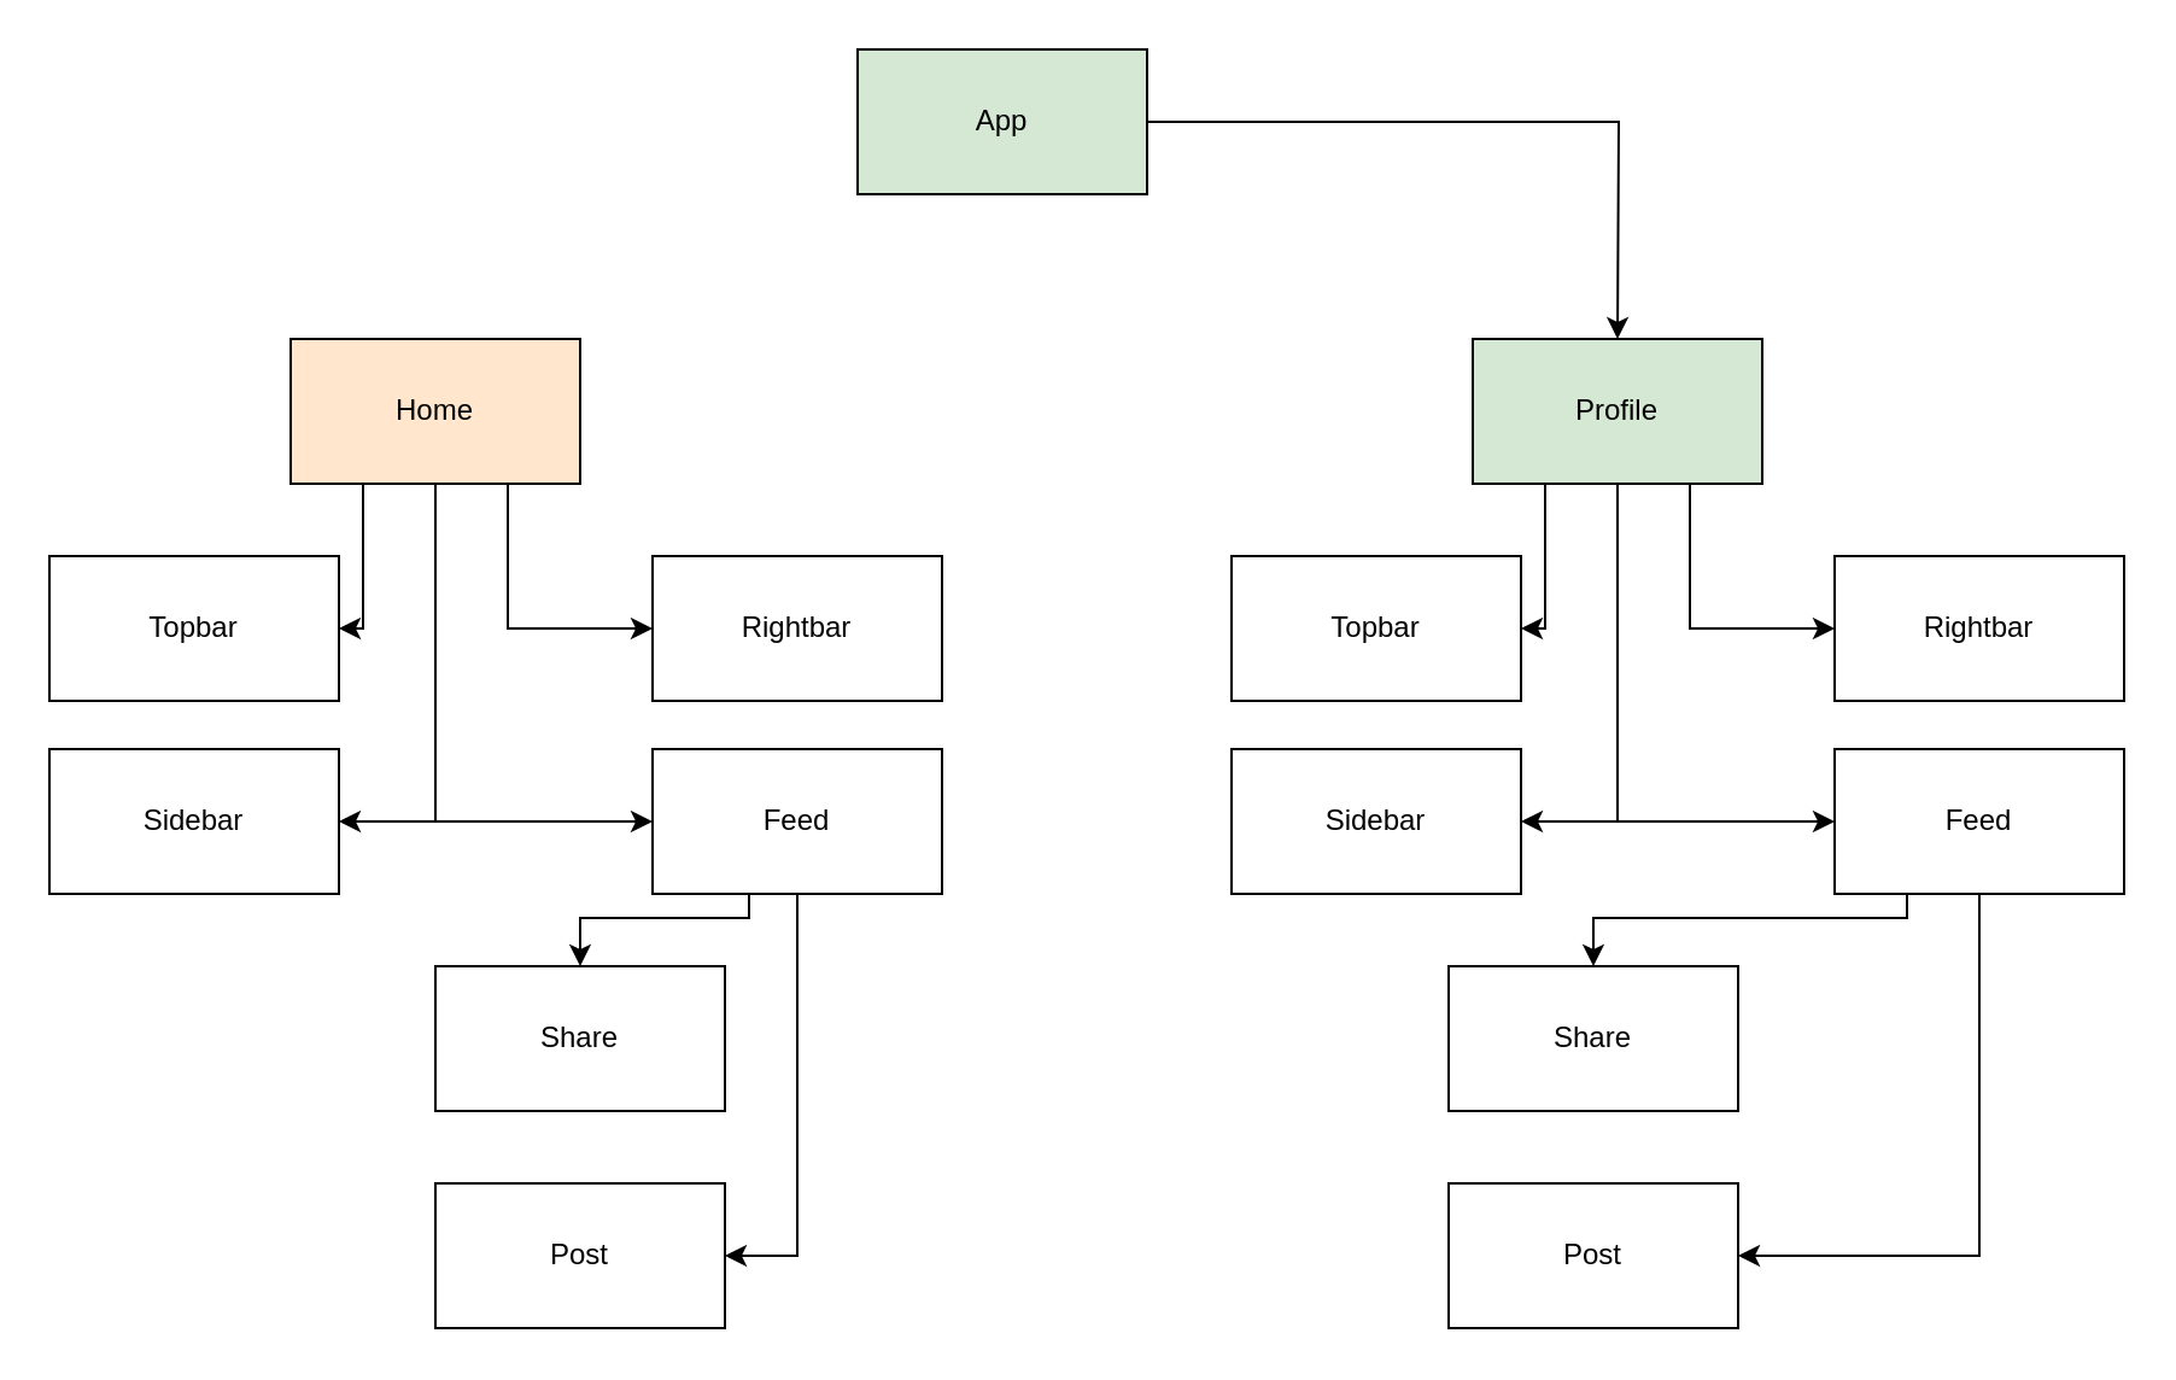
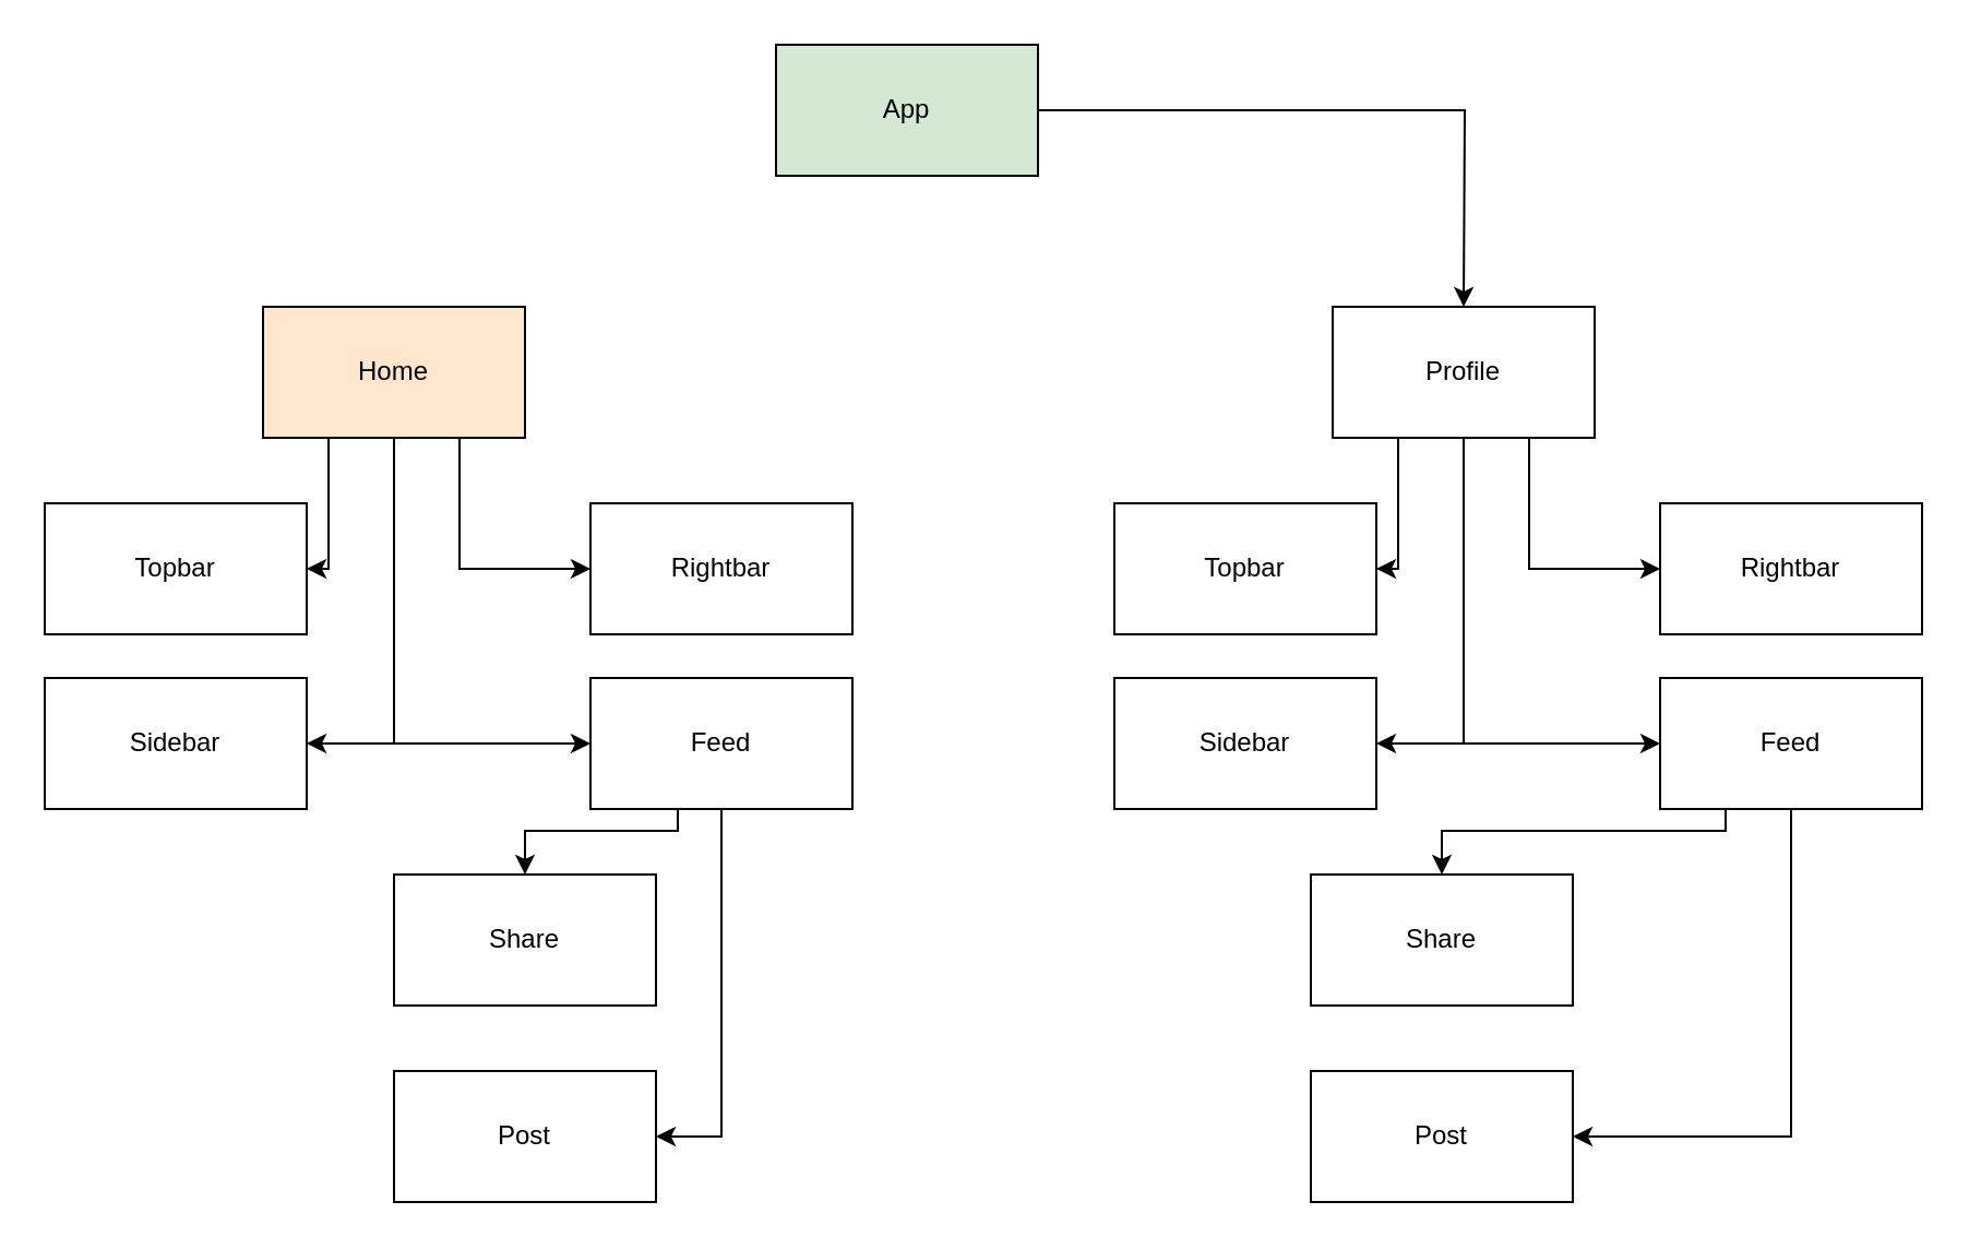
- <mxCell id="22" value="Profile" style="rounded=0;whiteSpace=wrap;html=1;fillColor=#d5e8d4;" vertex="1" parent="1"><mxGeometry x="610" y="140" width="120" height="60" as="geometry" /></mxCell>
+ <mxCell id="22" value="Profile" style="rounded=0;whiteSpace=wrap;html=1;" vertex="1" parent="1"><mxGeometry x="610" y="140" width="120" height="60" as="geometry" /></mxCell>
